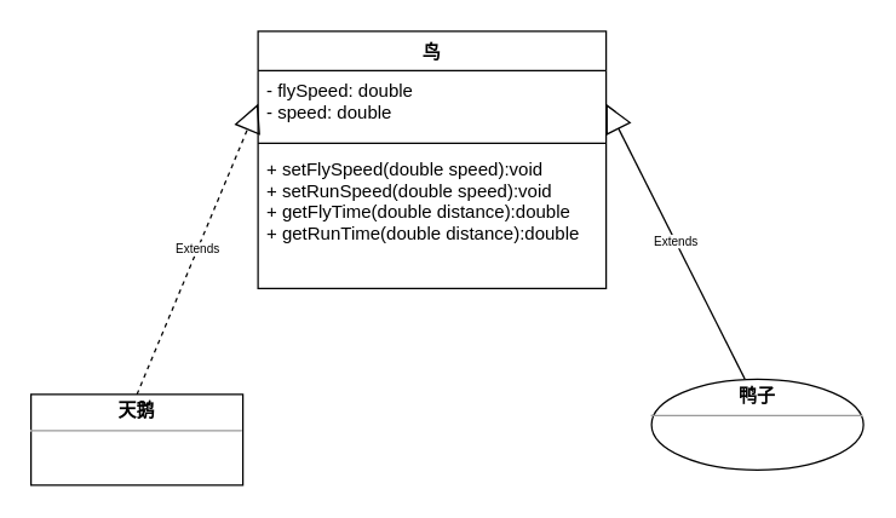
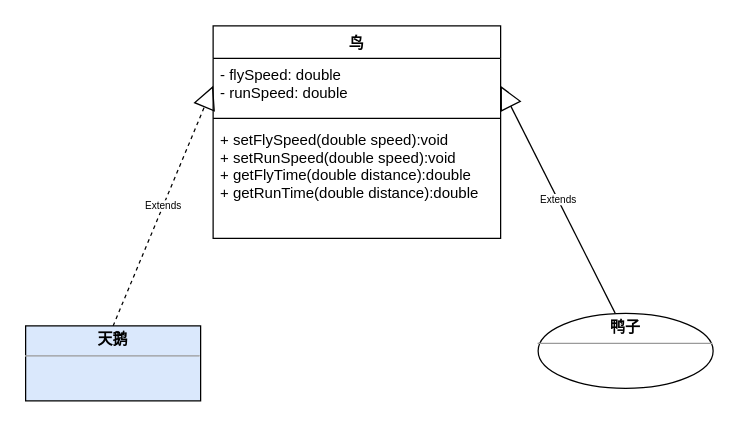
- <mxCell id="3" value="- flySpeed: double&#10;- speed: double" style="text;strokeColor=none;fillColor=none;align=left;verticalAlign=top;spacingLeft=4;spacingRight=4;overflow=hidden;rotatable=0;points=[[0,0.5],[1,0.5]];portConstraint=eastwest;" vertex="1" parent="2"><mxGeometry y="26" width="230" height="44" as="geometry" /></mxCell>
+ <mxCell id="3" value="- flySpeed: double&#10;- runSpeed: double" style="text;strokeColor=none;fillColor=none;align=left;verticalAlign=top;spacingLeft=4;spacingRight=4;overflow=hidden;rotatable=0;points=[[0,0.5],[1,0.5]];portConstraint=eastwest;" vertex="1" parent="2"><mxGeometry y="26" width="230" height="44" as="geometry" /></mxCell>
- <mxCell id="6" value="&lt;p style=&quot;margin:0px;margin-top:4px;text-align:center;&quot;&gt;&lt;b&gt;天鹅&lt;/b&gt;&lt;/p&gt;&lt;hr size=&quot;1&quot;&gt;&lt;div style=&quot;height:2px;&quot;&gt;&lt;/div&gt;" style="verticalAlign=top;align=left;overflow=fill;fontSize=12;fontFamily=Helvetica;html=1;" vertex="1" parent="1"><mxGeometry x="20" y="260" width="140" height="60" as="geometry" /></mxCell>
+ <mxCell id="6" value="&lt;p style=&quot;margin:0px;margin-top:4px;text-align:center;&quot;&gt;&lt;b&gt;天鹅&lt;/b&gt;&lt;/p&gt;&lt;hr size=&quot;1&quot;&gt;&lt;div style=&quot;height:2px;&quot;&gt;&lt;/div&gt;" style="verticalAlign=top;align=left;overflow=fill;fontSize=12;fontFamily=Helvetica;html=1;fillColor=#dae8fc;" vertex="1" parent="1"><mxGeometry x="20" y="260" width="140" height="60" as="geometry" /></mxCell>
